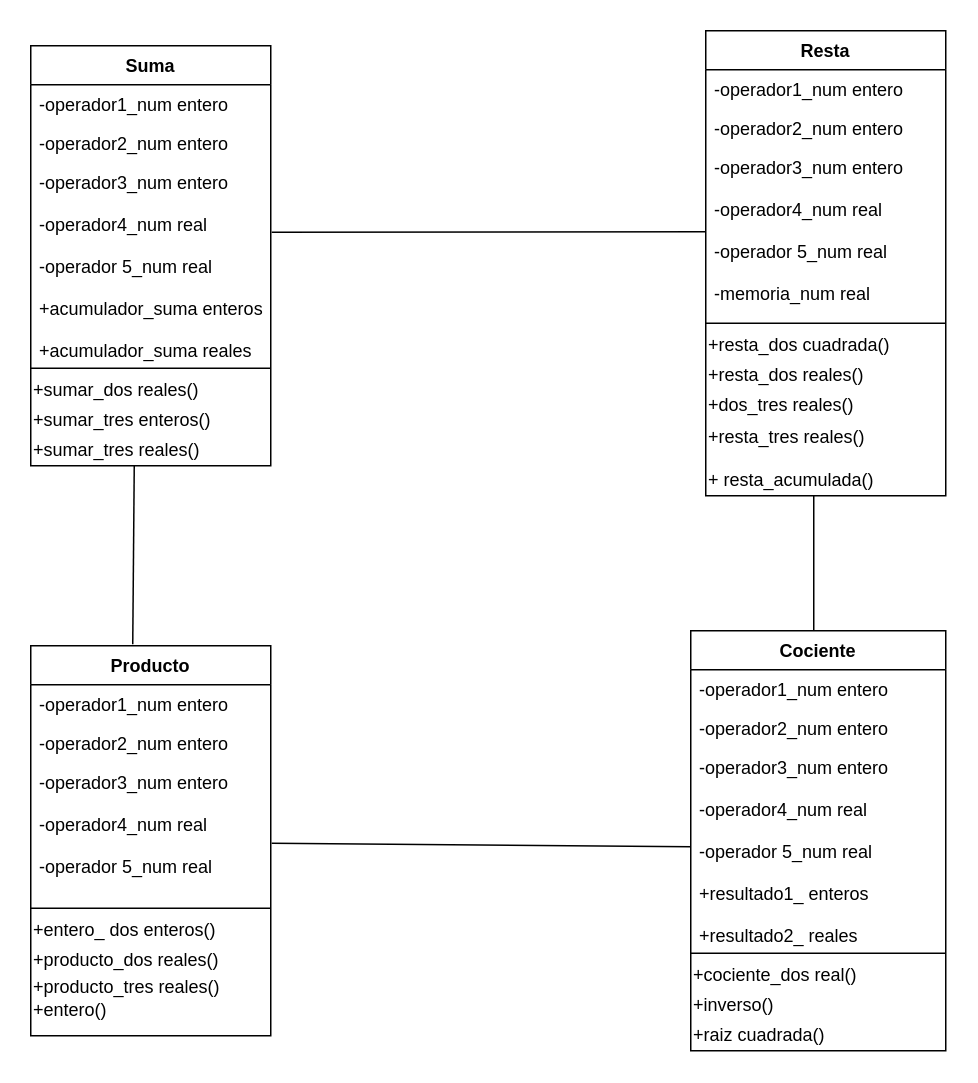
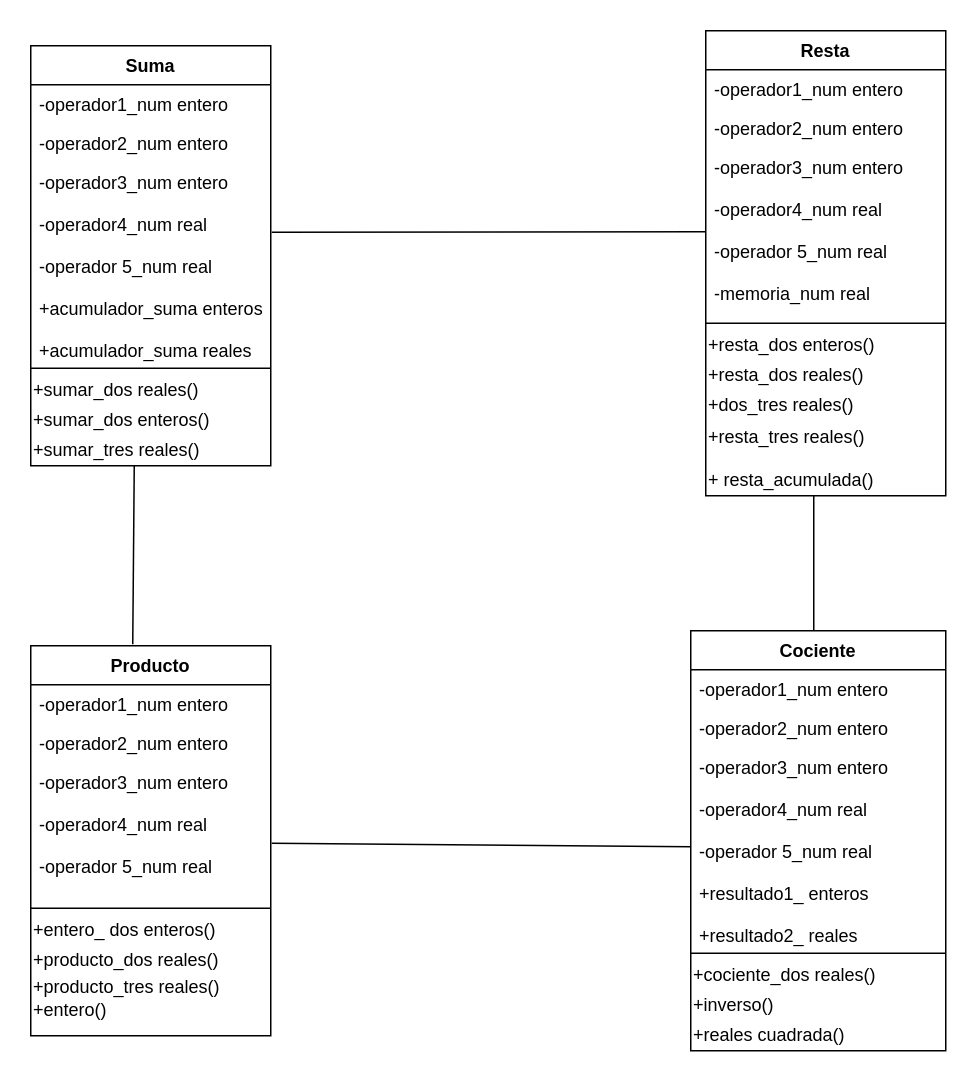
- <mxCell id="15" value="+resta_dos cuadrada()" style="text;html=1;align=left;verticalAlign=middle;resizable=0;points=[];autosize=1;fontColor=#000000;" vertex="1" parent="10"><mxGeometry y="200" width="160" height="20" as="geometry" /></mxCell>
+ <mxCell id="15" value="+resta_dos enteros()" style="text;html=1;align=left;verticalAlign=middle;resizable=0;points=[];autosize=1;fontColor=#000000;" vertex="1" parent="10"><mxGeometry y="200" width="160" height="20" as="geometry" /></mxCell>
- <mxCell id="8" value="+sumar_tres enteros()" style="text;html=1;align=left;verticalAlign=middle;resizable=0;points=[];autosize=1;fontColor=#000000;" vertex="1" parent="2"><mxGeometry y="240" width="160" height="20" as="geometry" /></mxCell>
+ <mxCell id="8" value="+sumar_dos enteros()" style="text;html=1;align=left;verticalAlign=middle;resizable=0;points=[];autosize=1;fontColor=#000000;" vertex="1" parent="2"><mxGeometry y="240" width="160" height="20" as="geometry" /></mxCell>
- <mxCell id="32" value="+cociente_dos real()" style="text;html=1;align=left;verticalAlign=middle;resizable=0;points=[];autosize=1;fontColor=#000000;" vertex="1" parent="27"><mxGeometry y="220" width="170" height="20" as="geometry" /></mxCell>
+ <mxCell id="32" value="+cociente_dos reales()" style="text;html=1;align=left;verticalAlign=middle;resizable=0;points=[];autosize=1;fontColor=#000000;" vertex="1" parent="27"><mxGeometry y="220" width="170" height="20" as="geometry" /></mxCell>
- <mxCell id="34" value="+raiz cuadrada()" style="text;html=1;align=left;verticalAlign=middle;resizable=0;points=[];autosize=1;fontColor=#000000;" vertex="1" parent="27"><mxGeometry y="260" width="170" height="20" as="geometry" /></mxCell>
+ <mxCell id="34" value="+reales cuadrada()" style="text;html=1;align=left;verticalAlign=middle;resizable=0;points=[];autosize=1;fontColor=#000000;" vertex="1" parent="27"><mxGeometry y="260" width="170" height="20" as="geometry" /></mxCell>
